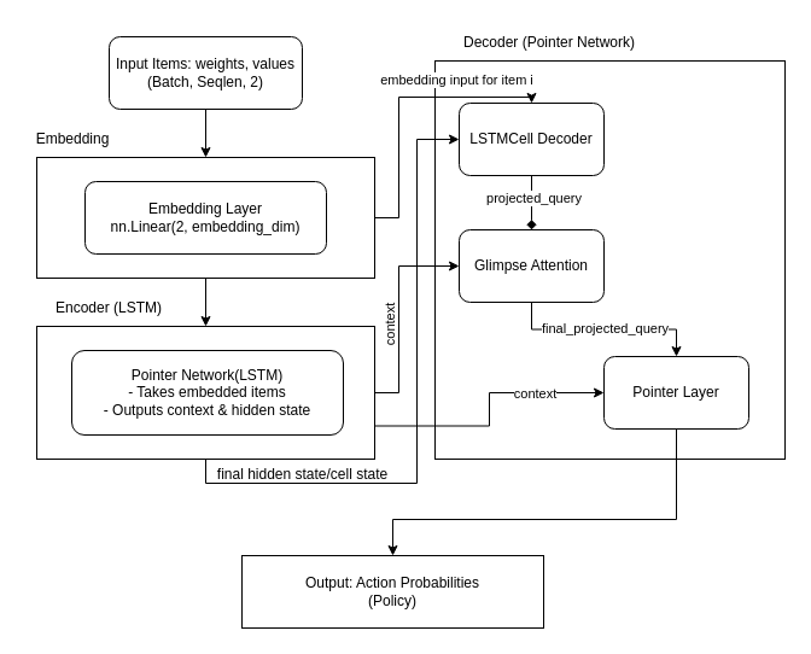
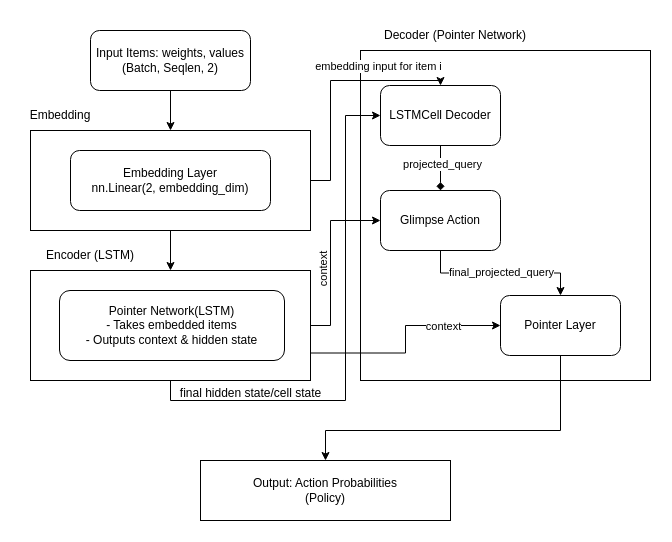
- <mxCell id="24" value="Glimpse Attention" style="rounded=1;whiteSpace=wrap;html=1;" vertex="1" parent="1"><mxGeometry x="380" y="190" width="120" height="60" as="geometry" /></mxCell>
+ <mxCell id="24" value="Glimpse Action" style="rounded=1;whiteSpace=wrap;html=1;" vertex="1" parent="1"><mxGeometry x="380" y="190" width="120" height="60" as="geometry" /></mxCell>
